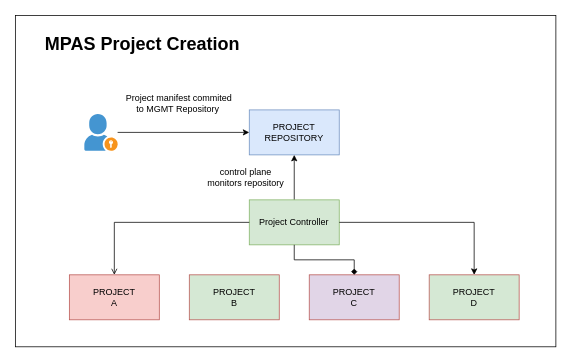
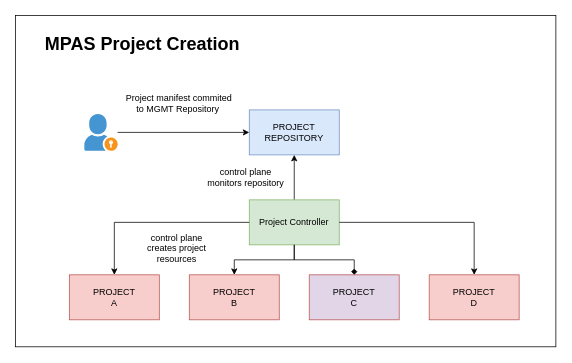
+ <mxCell id="16" value="control plane&lt;br&gt;creates project&lt;br&gt;resources" style="text;html=1;align=center;verticalAlign=middle;resizable=0;points=[];autosize=1;strokeColor=none;fillColor=none;" parent="3" vertex="1"><mxGeometry x="94" y="197" width="97" height="55" as="geometry" /></mxCell>
+ <mxCell id="10" style="edgeStyle=orthogonalEdgeStyle;rounded=0;orthogonalLoop=1;jettySize=auto;html=1;" parent="3" source="6" target="9" edge="1"><mxGeometry relative="1" as="geometry" /></mxCell>
- <mxCell id="8" style="edgeStyle=orthogonalEdgeStyle;rounded=0;orthogonalLoop=1;jettySize=auto;html=1;endArrow=open;" parent="3" source="6" target="7" edge="1"><mxGeometry relative="1" as="geometry" /></mxCell>
+ <mxCell id="8" style="edgeStyle=orthogonalEdgeStyle;rounded=0;orthogonalLoop=1;jettySize=auto;html=1;" parent="3" source="6" target="7" edge="1"><mxGeometry relative="1" as="geometry" /></mxCell>
- <mxCell id="9" value="PROJECT&lt;br&gt;B" style="rounded=0;whiteSpace=wrap;html=1;fillColor=#d5e8d4;strokeColor=#b85450;" parent="3" vertex="1"><mxGeometry x="160" y="260" width="120" height="60" as="geometry" /></mxCell>
+ <mxCell id="9" value="PROJECT&lt;br&gt;B" style="rounded=0;whiteSpace=wrap;html=1;fillColor=#f8cecc;strokeColor=#b85450;" parent="3" vertex="1"><mxGeometry x="160" y="260" width="120" height="60" as="geometry" /></mxCell>
- <mxCell id="13" value="PROJECT&lt;br&gt;D" style="rounded=0;whiteSpace=wrap;html=1;fillColor=#d5e8d4;strokeColor=#b85450;" parent="3" vertex="1"><mxGeometry x="480" y="260" width="120" height="60" as="geometry" /></mxCell>
+ <mxCell id="13" value="PROJECT&lt;br&gt;D" style="rounded=0;whiteSpace=wrap;html=1;fillColor=#f8cecc;strokeColor=#b85450;" parent="3" vertex="1"><mxGeometry x="480" y="260" width="120" height="60" as="geometry" /></mxCell>
